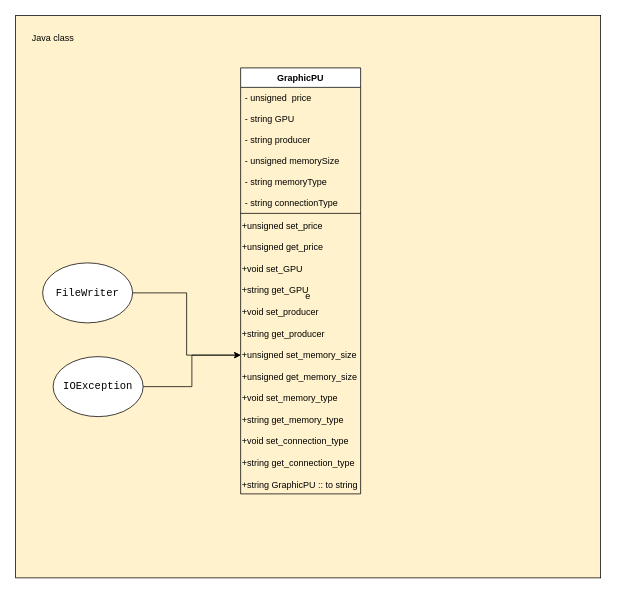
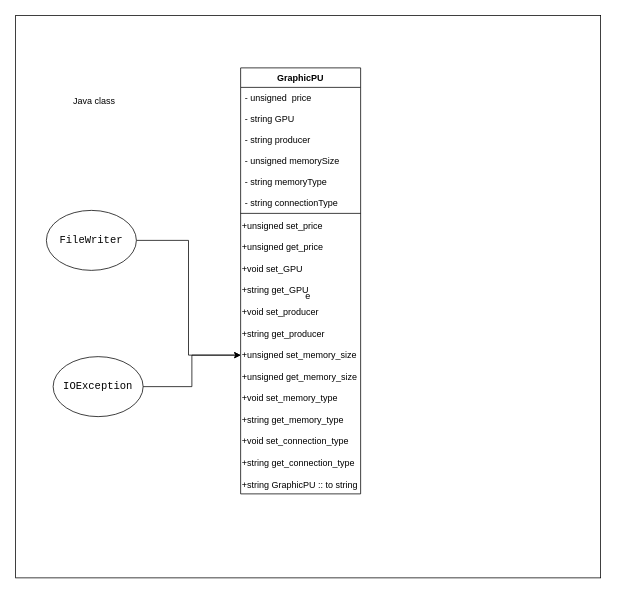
- <mxCell id="7" value="Java class&lt;br&gt;" style="text;html=1;strokeColor=none;fillColor=none;align=center;verticalAlign=middle;whiteSpace=wrap;rounded=0;" vertex="1" parent="1"><mxGeometry x="20" y="20" width="100" height="60" as="geometry" /></mxCell>
+ <mxCell id="7" value="Java class&lt;br&gt;" style="text;html=1;strokeColor=none;fillColor=none;align=center;verticalAlign=middle;whiteSpace=wrap;rounded=0;" vertex="1" parent="1"><mxGeometry x="75" y="105" width="100" height="60" as="geometry" /></mxCell>
- <mxCell id="9" value="&lt;div style=&quot;font-family: Consolas, &amp;quot;Courier New&amp;quot;, monospace; font-size: 14px; line-height: 19px;&quot;&gt;&lt;span style=&quot;background-color: rgb(255, 255, 255);&quot;&gt;&lt;font color=&quot;#030303&quot;&gt;FileWriter&lt;/font&gt;&lt;/span&gt;&lt;/div&gt;" style="ellipse;whiteSpace=wrap;html=1;fontColor=#FCFCFC;" vertex="1" parent="1"><mxGeometry x="56" y="350" width="120" height="80" as="geometry" /></mxCell>
+ <mxCell id="9" value="&lt;div style=&quot;font-family: Consolas, &amp;quot;Courier New&amp;quot;, monospace; font-size: 14px; line-height: 19px;&quot;&gt;&lt;span style=&quot;background-color: rgb(255, 255, 255);&quot;&gt;&lt;font color=&quot;#030303&quot;&gt;FileWriter&lt;/font&gt;&lt;/span&gt;&lt;/div&gt;" style="ellipse;whiteSpace=wrap;html=1;fontColor=#FCFCFC;" vertex="1" parent="1"><mxGeometry x="61" y="280" width="120" height="80" as="geometry" /></mxCell>
- <mxCell id="2" value="е" style="rounded=0;whiteSpace=wrap;html=1;fillColor=#fff2cc;" vertex="1" parent="1"><mxGeometry x="20" y="20" width="780" height="750" as="geometry" /></mxCell>
+ <mxCell id="2" value="е" style="rounded=0;whiteSpace=wrap;html=1;" vertex="1" parent="1"><mxGeometry x="20" y="20" width="780" height="750" as="geometry" /></mxCell>
